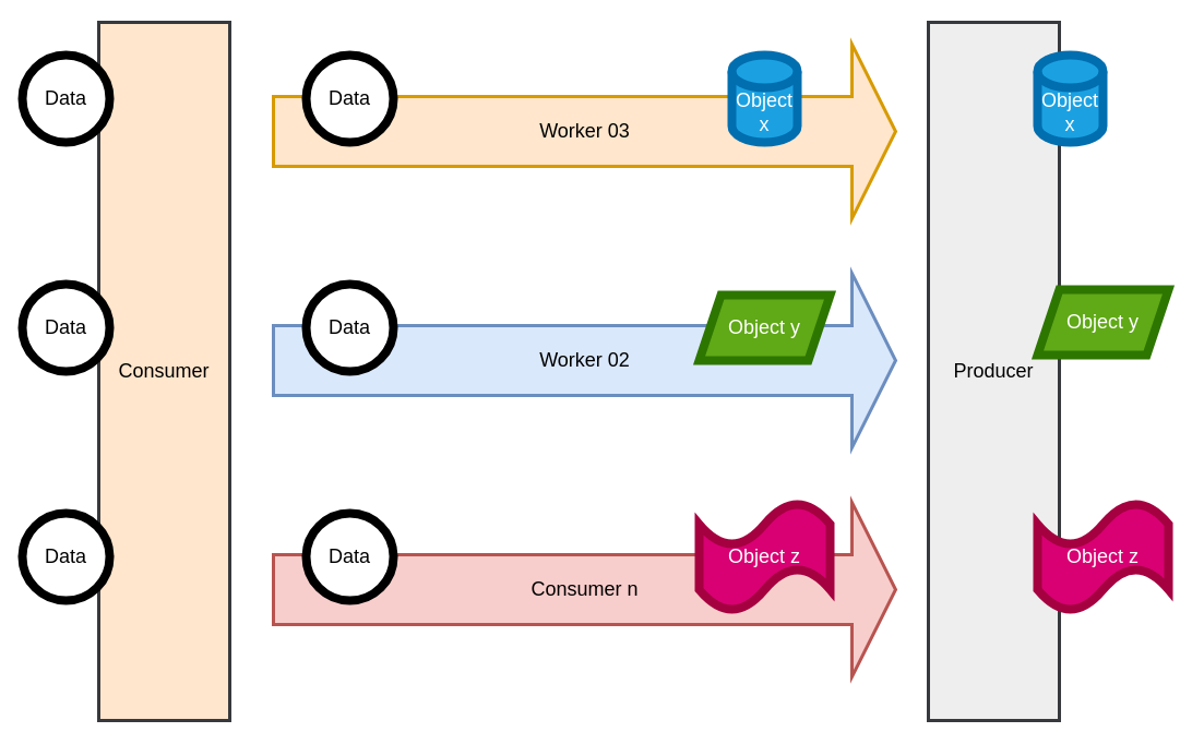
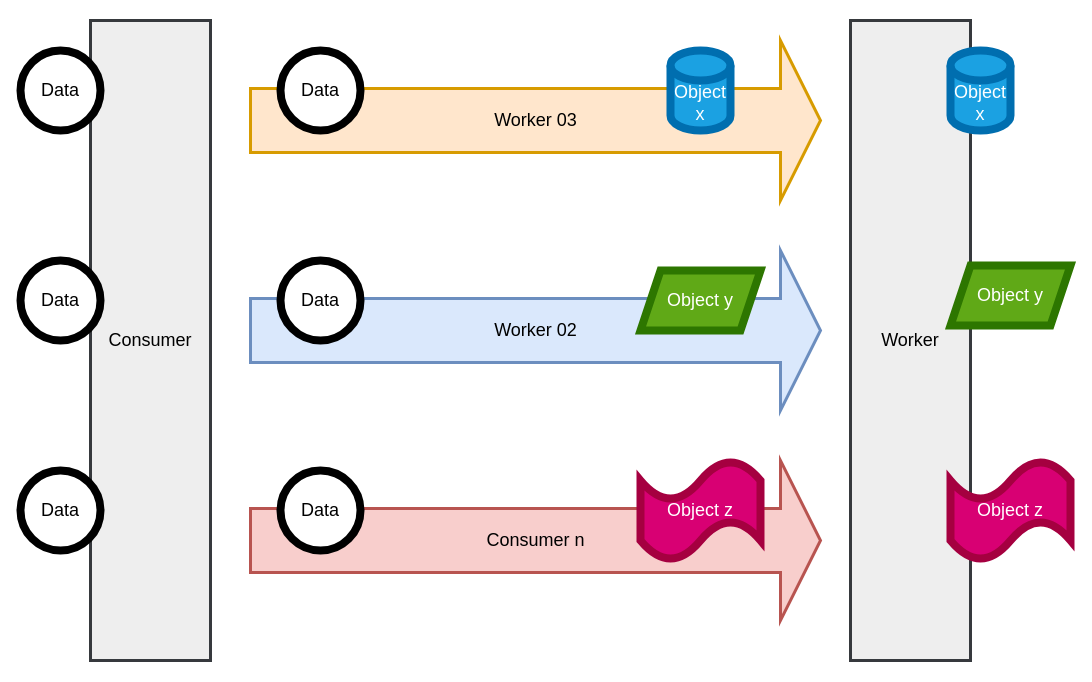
- <mxCell id="2" value="Consumer" style="rounded=0;whiteSpace=wrap;html=1;fontSize=18;strokeWidth=3;fillColor=#ffe6cc;strokeColor=#36393d;" vertex="1" parent="1"><mxGeometry x="90" y="20" width="120" height="640" as="geometry" /></mxCell>
+ <mxCell id="2" value="Consumer" style="rounded=0;whiteSpace=wrap;html=1;fontSize=18;strokeWidth=3;fillColor=#eeeeee;strokeColor=#36393d;" vertex="1" parent="1"><mxGeometry x="90" y="20" width="120" height="640" as="geometry" /></mxCell>
- <mxCell id="3" value="Producer" style="rounded=0;whiteSpace=wrap;html=1;fontSize=18;strokeWidth=3;fillColor=#eeeeee;strokeColor=#36393d;" vertex="1" parent="1"><mxGeometry x="850" y="20" width="120" height="640" as="geometry" /></mxCell>
+ <mxCell id="3" value="Worker" style="rounded=0;whiteSpace=wrap;html=1;fontSize=18;strokeWidth=3;fillColor=#eeeeee;strokeColor=#36393d;" vertex="1" parent="1"><mxGeometry x="850" y="20" width="120" height="640" as="geometry" /></mxCell>
